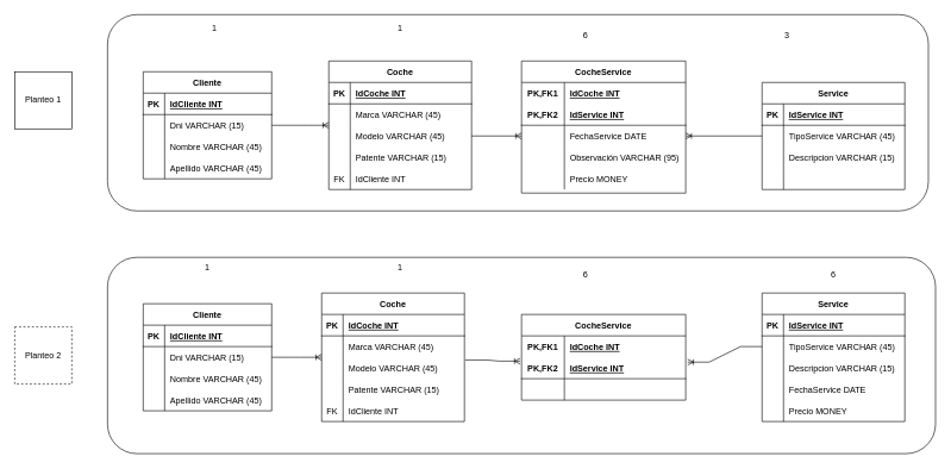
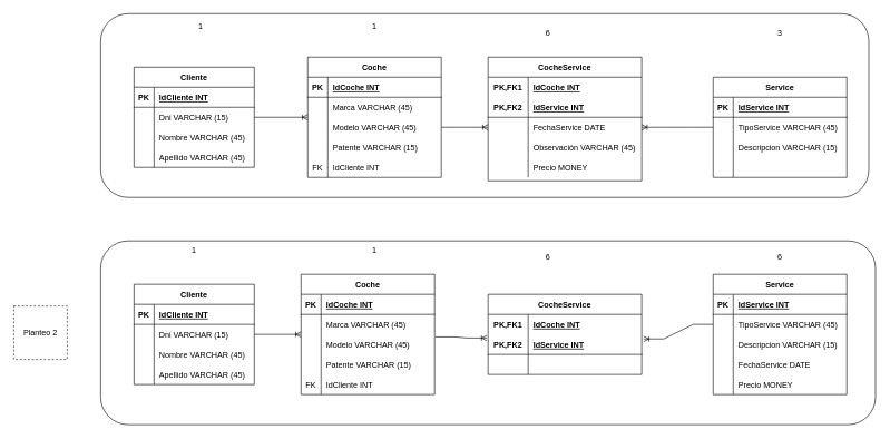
- <mxCell id="130" value="3" style="text;html=1;strokeColor=none;fillColor=none;align=center;verticalAlign=middle;whiteSpace=wrap;rounded=0;" parent="1" vertex="1"><mxGeometry x="1072" y="35" width="60" height="30" as="geometry" /></mxCell>
+ <mxCell id="130" value="3" style="text;html=1;strokeColor=none;fillColor=none;align=center;verticalAlign=middle;whiteSpace=wrap;rounded=0;" parent="1" vertex="1"><mxGeometry x="1137" y="35" width="60" height="30" as="geometry" /></mxCell>
- <mxCell id="133" value="Planteo 1" style="whiteSpace=wrap;html=1;aspect=fixed;" parent="1" vertex="1"><mxGeometry x="20" y="100" width="80" height="80" as="geometry" /></mxCell>
- <mxCell id="59" value="Observación VARCHAR (95)" style="shape=partialRectangle;connectable=0;fillColor=none;top=0;left=0;bottom=0;right=0;align=left;spacingLeft=6;overflow=hidden;" parent="57" vertex="1"><mxGeometry x="60" width="170" height="30" as="geometry"><mxRectangle width="170" height="30" as="alternateBounds" /></mxGeometry></mxCell>
+ <mxCell id="59" value="Observación VARCHAR (45)" style="shape=partialRectangle;connectable=0;fillColor=none;top=0;left=0;bottom=0;right=0;align=left;spacingLeft=6;overflow=hidden;" parent="57" vertex="1"><mxGeometry x="60" width="170" height="30" as="geometry"><mxRectangle width="170" height="30" as="alternateBounds" /></mxGeometry></mxCell>
